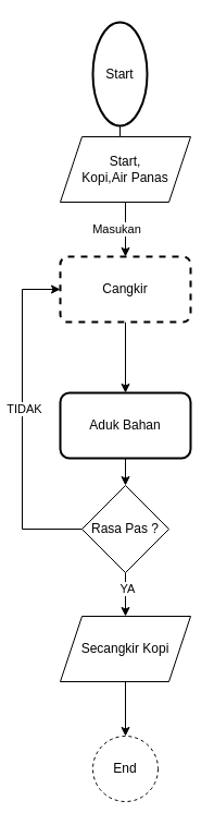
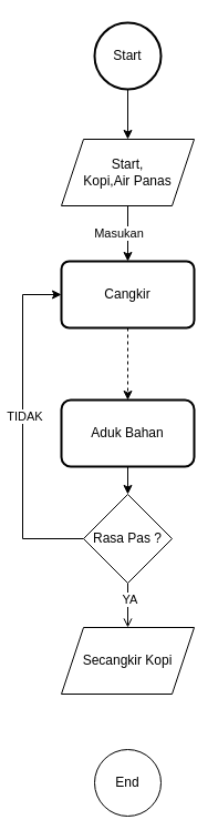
- <mxCell id="3" value="Start" style="strokeWidth=2;html=1;shape=mxgraph.flowchart.start_2;whiteSpace=wrap;" vertex="1" parent="1"><mxGeometry x="85" y="20" width="50" height="95" as="geometry" /></mxCell>
+ <mxCell id="3" value="Start" style="strokeWidth=2;html=1;shape=mxgraph.flowchart.start_2;whiteSpace=wrap;" vertex="1" parent="1"><mxGeometry x="85" y="20" width="60" height="60" as="geometry" /></mxCell>
- <mxCell id="5" value="Cangkir" style="rounded=1;whiteSpace=wrap;html=1;absoluteArcSize=1;arcSize=14;strokeWidth=2;aspect=fixed;dashed=1;" vertex="1" parent="1"><mxGeometry x="55" y="235" width="120" height="60" as="geometry" /></mxCell>
+ <mxCell id="5" value="Cangkir" style="rounded=1;whiteSpace=wrap;html=1;absoluteArcSize=1;arcSize=14;strokeWidth=2;aspect=fixed;" vertex="1" parent="1"><mxGeometry x="55" y="235" width="120" height="60" as="geometry" /></mxCell>
- <mxCell id="4" value="" style="edgeStyle=orthogonalEdgeStyle;rounded=0;orthogonalLoop=1;jettySize=auto;html=1;" edge="1" parent="1" source="5" target="10"><mxGeometry relative="1" as="geometry" /></mxCell>
+ <mxCell id="4" value="" style="edgeStyle=orthogonalEdgeStyle;rounded=0;orthogonalLoop=1;jettySize=auto;html=1;dashed=1;" edge="1" parent="1" source="5" target="10"><mxGeometry relative="1" as="geometry" /></mxCell>
- <mxCell id="11" value="" style="edgeStyle=orthogonalEdgeStyle;rounded=0;orthogonalLoop=1;jettySize=auto;html=1;" edge="1" parent="1" source="15" target="17"><mxGeometry relative="1" as="geometry" /></mxCell>
+ <mxCell id="11" value="" style="edgeStyle=orthogonalEdgeStyle;rounded=0;orthogonalLoop=1;jettySize=auto;html=1;endArrow=open;" edge="1" parent="1" source="15" target="17"><mxGeometry relative="1" as="geometry" /></mxCell>
- <mxCell id="16" value="" style="edgeStyle=orthogonalEdgeStyle;rounded=0;orthogonalLoop=1;jettySize=auto;html=1;" edge="1" parent="1" source="17" target="18"><mxGeometry relative="1" as="geometry" /></mxCell>
- <mxCell id="18" value="End" style="ellipse;whiteSpace=wrap;html=1;dashed=1;" vertex="1" parent="1"><mxGeometry x="85" y="675" width="60" height="60" as="geometry" /></mxCell>
+ <mxCell id="18" value="End" style="ellipse;whiteSpace=wrap;html=1;" vertex="1" parent="1"><mxGeometry x="85" y="675" width="60" height="60" as="geometry" /></mxCell>
